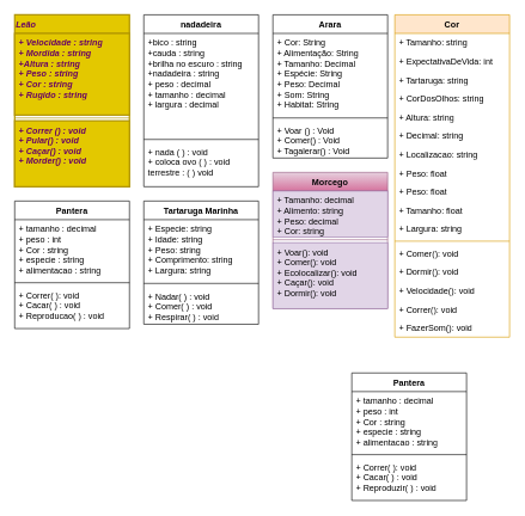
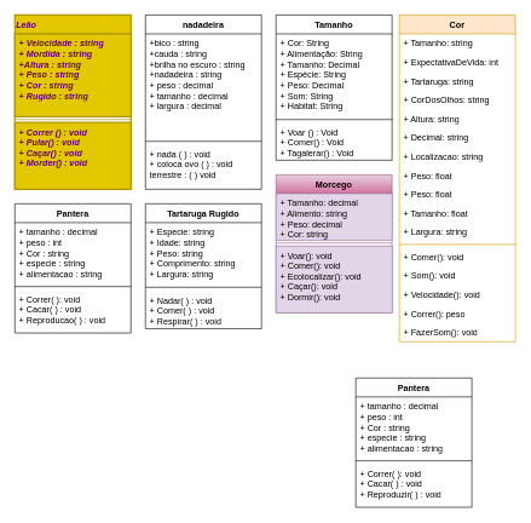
- <mxCell id="14" value="Arara" style="swimlane;fontStyle=1;align=center;verticalAlign=top;childLayout=stackLayout;horizontal=1;startSize=26;horizontalStack=0;resizeParent=1;resizeParentMax=0;resizeLast=0;collapsible=1;marginBottom=0;whiteSpace=wrap;html=1;" vertex="1" parent="1"><mxGeometry x="380" y="20" width="160" height="200" as="geometry" /></mxCell>
+ <mxCell id="14" value="Tamanho" style="swimlane;fontStyle=1;align=center;verticalAlign=top;childLayout=stackLayout;horizontal=1;startSize=26;horizontalStack=0;resizeParent=1;resizeParentMax=0;resizeLast=0;collapsible=1;marginBottom=0;whiteSpace=wrap;html=1;" vertex="1" parent="1"><mxGeometry x="380" y="20" width="160" height="200" as="geometry" /></mxCell>
- <mxCell id="18" value="Tartaruga Marinha" style="swimlane;fontStyle=1;align=center;verticalAlign=top;childLayout=stackLayout;horizontal=1;startSize=26;horizontalStack=0;resizeParent=1;resizeParentMax=0;resizeLast=0;collapsible=1;marginBottom=0;whiteSpace=wrap;html=1;" vertex="1" parent="1"><mxGeometry x="200" y="280" width="160" height="172" as="geometry" /></mxCell>
+ <mxCell id="18" value="Tartaruga Rugido" style="swimlane;fontStyle=1;align=center;verticalAlign=top;childLayout=stackLayout;horizontal=1;startSize=26;horizontalStack=0;resizeParent=1;resizeParentMax=0;resizeLast=0;collapsible=1;marginBottom=0;whiteSpace=wrap;html=1;" vertex="1" parent="1"><mxGeometry x="200" y="280" width="160" height="172" as="geometry" /></mxCell>
- <mxCell id="36" value="+ Dormir(): void" style="text;strokeColor=none;fillColor=none;align=left;verticalAlign=top;spacingLeft=4;spacingRight=4;overflow=hidden;rotatable=0;points=[[0,0.5],[1,0.5]];portConstraint=eastwest;whiteSpace=wrap;html=1;" vertex="1" parent="22"><mxGeometry y="346" width="160" height="26" as="geometry" /></mxCell>
+ <mxCell id="36" value="+ Som(): void" style="text;strokeColor=none;fillColor=none;align=left;verticalAlign=top;spacingLeft=4;spacingRight=4;overflow=hidden;rotatable=0;points=[[0,0.5],[1,0.5]];portConstraint=eastwest;whiteSpace=wrap;html=1;" vertex="1" parent="22"><mxGeometry y="346" width="160" height="26" as="geometry" /></mxCell>
- <mxCell id="38" value="+ Correr(): void" style="text;strokeColor=none;fillColor=none;align=left;verticalAlign=top;spacingLeft=4;spacingRight=4;overflow=hidden;rotatable=0;points=[[0,0.5],[1,0.5]];portConstraint=eastwest;whiteSpace=wrap;html=1;" vertex="1" parent="22"><mxGeometry y="398" width="160" height="26" as="geometry" /></mxCell>
+ <mxCell id="38" value="+ Correr(): peso" style="text;strokeColor=none;fillColor=none;align=left;verticalAlign=top;spacingLeft=4;spacingRight=4;overflow=hidden;rotatable=0;points=[[0,0.5],[1,0.5]];portConstraint=eastwest;whiteSpace=wrap;html=1;" vertex="1" parent="22"><mxGeometry y="398" width="160" height="26" as="geometry" /></mxCell>
